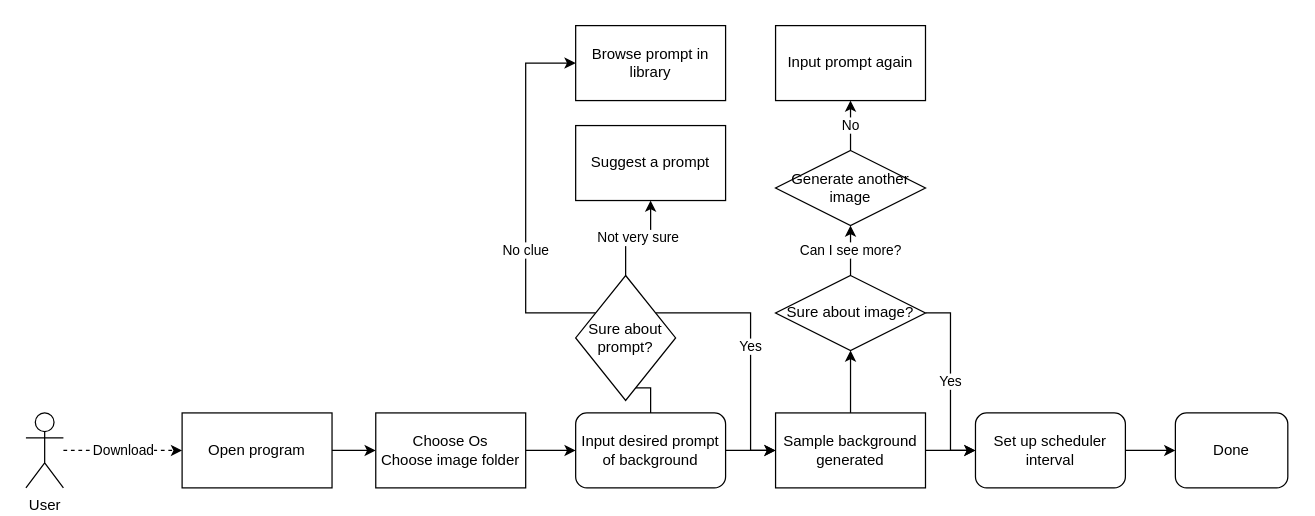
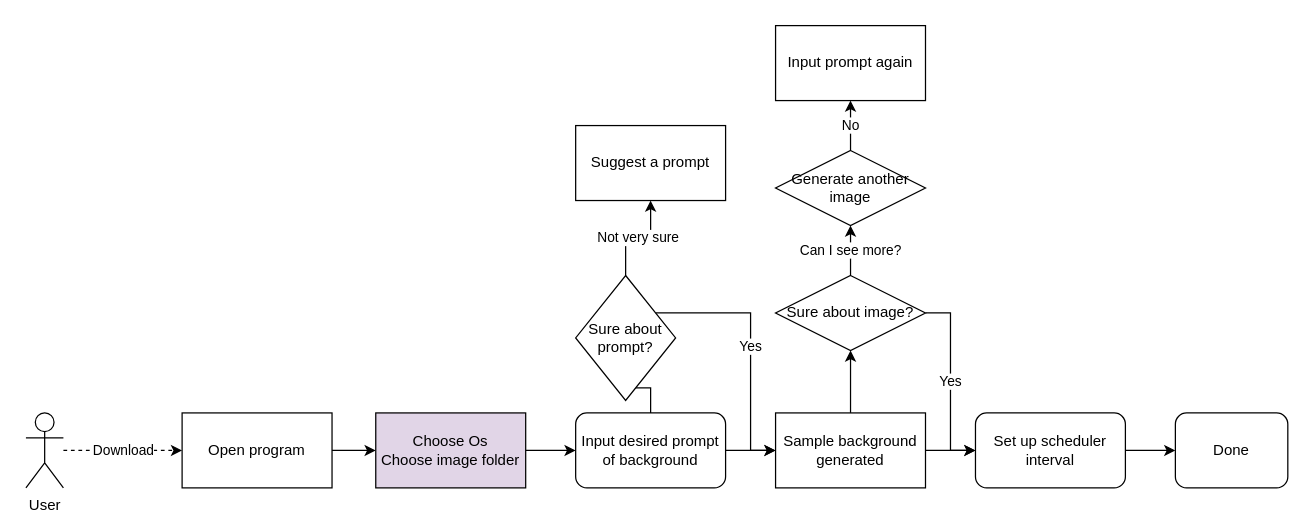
- <mxCell id="21" value="Browse prompt in library" style="rounded=0;whiteSpace=wrap;html=1;shape=label;perimeter=rectanglePerimeter;" vertex="1" parent="1"><mxGeometry x="460" y="20" width="120" height="60" as="geometry" /></mxCell>
- <mxCell id="16" value="No clue" style="edgeStyle=orthogonalEdgeStyle;rounded=0;orthogonalLoop=1;jettySize=auto;html=1;entryX=0;entryY=0.5;entryDx=0;entryDy=0;" edge="1" parent="1" source="17" target="21"><mxGeometry x="-0.286" relative="1" as="geometry"><Array as="points"><mxPoint x="420" y="250" /><mxPoint x="420" y="50" /></Array><mxPoint as="offset" /></mxGeometry></mxCell>
- <mxCell id="7" value="Choose Os&lt;br&gt;Choose image folder&lt;br&gt;" style="rounded=0;whiteSpace=wrap;html=1;" vertex="1" parent="1"><mxGeometry x="300" y="330" width="120" height="60" as="geometry" /></mxCell>
+ <mxCell id="7" value="Choose Os&lt;br&gt;Choose image folder&lt;br&gt;" style="rounded=0;whiteSpace=wrap;html=1;fillColor=#e1d5e7;" vertex="1" parent="1"><mxGeometry x="300" y="330" width="120" height="60" as="geometry" /></mxCell>
